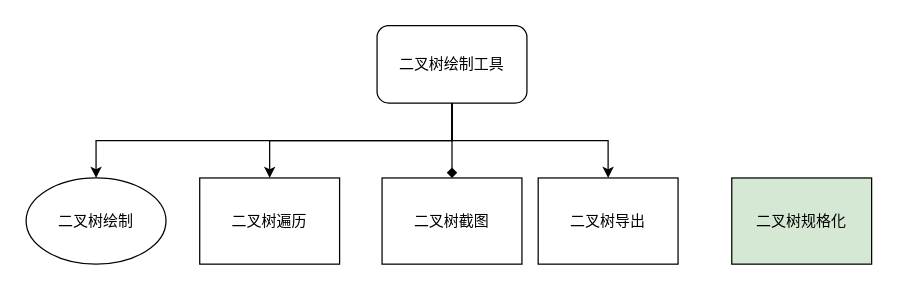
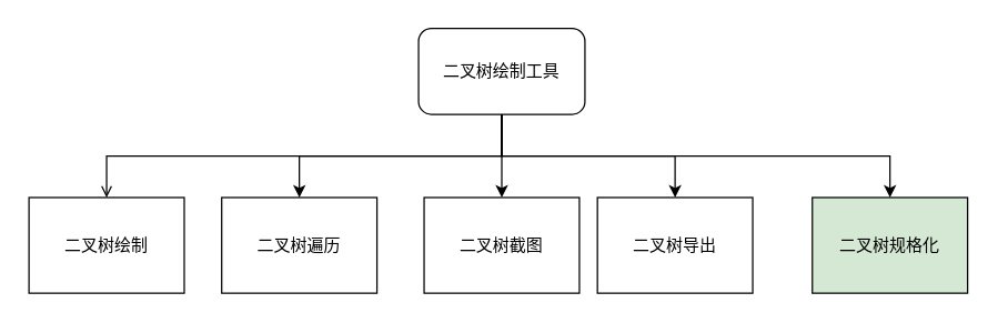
+ <mxCell id="3" style="edgeStyle=orthogonalEdgeStyle;rounded=0;orthogonalLoop=1;jettySize=auto;html=1;exitX=0.5;exitY=1;exitDx=0;exitDy=0;entryX=0.5;entryY=0;entryDx=0;entryDy=0;" edge="1" parent="1" source="7" target="12"><mxGeometry relative="1" as="geometry" /></mxCell>
- <mxCell id="2" style="edgeStyle=orthogonalEdgeStyle;rounded=0;orthogonalLoop=1;jettySize=auto;html=1;entryX=0.5;entryY=0;entryDx=0;entryDy=0;endArrow=diamond;" edge="1" parent="1" source="7" target="10"><mxGeometry relative="1" as="geometry" /></mxCell>
+ <mxCell id="2" style="edgeStyle=orthogonalEdgeStyle;rounded=0;orthogonalLoop=1;jettySize=auto;html=1;entryX=0.5;entryY=0;entryDx=0;entryDy=0;" edge="1" parent="1" source="7" target="10"><mxGeometry relative="1" as="geometry" /></mxCell>
- <mxCell id="6" style="edgeStyle=orthogonalEdgeStyle;rounded=0;orthogonalLoop=1;jettySize=auto;html=1;exitX=0.5;exitY=1;exitDx=0;exitDy=0;" edge="1" parent="1" source="7" target="8"><mxGeometry relative="1" as="geometry" /></mxCell>
+ <mxCell id="6" style="edgeStyle=orthogonalEdgeStyle;rounded=0;orthogonalLoop=1;jettySize=auto;html=1;exitX=0.5;exitY=1;exitDx=0;exitDy=0;endArrow=open;" edge="1" parent="1" source="7" target="8"><mxGeometry relative="1" as="geometry" /></mxCell>
- <mxCell id="8" value="二叉树绘制" style="ellipse;whiteSpace=wrap;html=1;" vertex="1" parent="1"><mxGeometry x="20" y="142" width="112" height="69" as="geometry" /></mxCell>
+ <mxCell id="8" value="二叉树绘制" style="rounded=0;whiteSpace=wrap;html=1;" vertex="1" parent="1"><mxGeometry x="20" y="142" width="112" height="69" as="geometry" /></mxCell>
